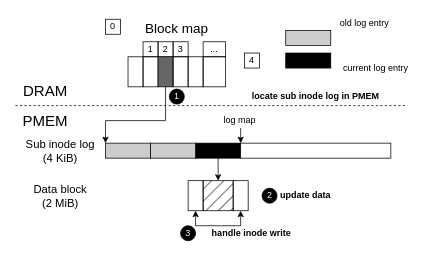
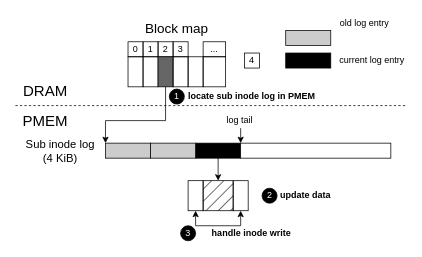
- <mxCell id="5" value="0" style="rounded=0;whiteSpace=wrap;html=1;fillColor=none;" vertex="1" parent="1"><mxGeometry x="140" y="25" width="20" height="20" as="geometry" /></mxCell>
+ <mxCell id="5" value="0" style="rounded=0;whiteSpace=wrap;html=1;fillColor=none;" vertex="1" parent="1"><mxGeometry x="170" y="55" width="20" height="20" as="geometry" /></mxCell>
- <mxCell id="37" value="&lt;font style=&quot;font-size: 12px;&quot;&gt;current log entry&lt;/font&gt;" style="rounded=0;whiteSpace=wrap;html=1;fillColor=none;strokeColor=none;" vertex="1" parent="1"><mxGeometry x="455" y="80" width="90" height="20" as="geometry" /></mxCell>
+ <mxCell id="37" value="&lt;font style=&quot;font-size: 12px;&quot;&gt;current log entry&lt;/font&gt;" style="rounded=0;whiteSpace=wrap;html=1;fillColor=none;strokeColor=none;" vertex="1" parent="1"><mxGeometry x="450" y="70" width="90" height="20" as="geometry" /></mxCell>
- <mxCell id="27" value="&lt;font style=&quot;font-size: 12px;&quot;&gt;&lt;b&gt;locate sub inode log in PMEM&lt;/b&gt;&lt;/font&gt;" style="rounded=0;whiteSpace=wrap;html=1;fillColor=none;strokeColor=none;" vertex="1" parent="1"><mxGeometry x="330" y="119" width="180" height="18" as="geometry" /></mxCell>
+ <mxCell id="27" value="&lt;font style=&quot;font-size: 12px;&quot;&gt;&lt;b&gt;locate sub inode log in PMEM&lt;/b&gt;&lt;/font&gt;" style="rounded=0;whiteSpace=wrap;html=1;fillColor=none;strokeColor=none;" vertex="1" parent="1"><mxGeometry x="245" y="119" width="180" height="18" as="geometry" /></mxCell>
- <mxCell id="22" value="&lt;font style=&quot;font-size: 12px;&quot;&gt;log map&lt;/font&gt;" style="rounded=0;whiteSpace=wrap;html=1;fillColor=none;strokeColor=none;" vertex="1" parent="1"><mxGeometry x="294" y="150" width="50" height="20" as="geometry" /></mxCell>
+ <mxCell id="22" value="&lt;font style=&quot;font-size: 12px;&quot;&gt;log tail&lt;/font&gt;" style="rounded=0;whiteSpace=wrap;html=1;fillColor=none;strokeColor=none;" vertex="1" parent="1"><mxGeometry x="294" y="150" width="50" height="20" as="geometry" /></mxCell>
- <mxCell id="24" value="&lt;font style=&quot;font-size: 15px;&quot;&gt;Data block&lt;/font&gt;&lt;div&gt;&lt;font style=&quot;font-size: 15px;&quot;&gt;(2 MiB)&lt;/font&gt;&lt;/div&gt;" style="rounded=0;whiteSpace=wrap;html=1;fillColor=none;strokeColor=none;" vertex="1" parent="1"><mxGeometry x="35" y="240" width="90" height="40" as="geometry" /></mxCell>
